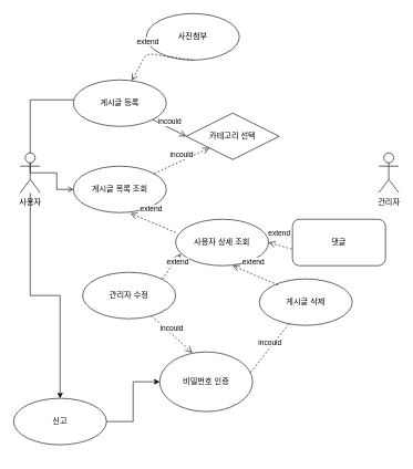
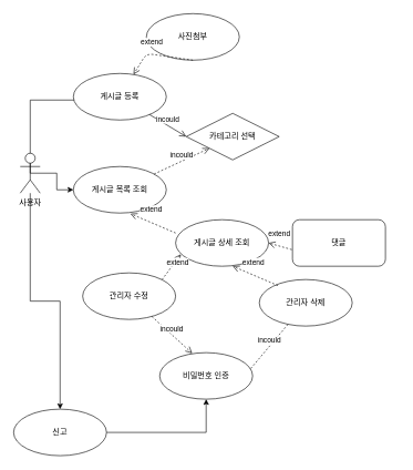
- <mxCell id="7" value="게시글 등록" style="ellipse;whiteSpace=wrap;html=1;" vertex="1" parent="1"><mxGeometry x="110" y="120" width="140" height="70" as="geometry" /></mxCell>
+ <mxCell id="7" value="게시글 등록" style="ellipse;whiteSpace=wrap;html=1;" vertex="1" parent="1"><mxGeometry x="110" y="110" width="140" height="70" as="geometry" /></mxCell>
- <mxCell id="6" value="관리자" style="shape=umlActor;verticalLabelPosition=bottom;verticalAlign=top;html=1;outlineConnect=0;" vertex="1" parent="1"><mxGeometry x="570" y="230" width="30" height="60" as="geometry" /></mxCell>
- <mxCell id="3" style="edgeStyle=orthogonalEdgeStyle;rounded=0;orthogonalLoop=1;jettySize=auto;html=1;exitX=0.5;exitY=0.5;exitDx=0;exitDy=0;exitPerimeter=0;entryX=0;entryY=0.5;entryDx=0;entryDy=0;endArrow=open;" edge="1" parent="1" source="5" target="10"><mxGeometry relative="1" as="geometry" /></mxCell>
+ <mxCell id="3" style="edgeStyle=orthogonalEdgeStyle;rounded=0;orthogonalLoop=1;jettySize=auto;html=1;exitX=0.5;exitY=0.5;exitDx=0;exitDy=0;exitPerimeter=0;entryX=0;entryY=0.5;entryDx=0;entryDy=0;" edge="1" parent="1" source="5" target="10"><mxGeometry relative="1" as="geometry" /></mxCell>
- <mxCell id="11" value="사용자 상세 조회" style="ellipse;whiteSpace=wrap;html=1;" vertex="1" parent="1"><mxGeometry x="264" y="330" width="140" height="70" as="geometry" /></mxCell>
+ <mxCell id="11" value="게시글 상세 조회" style="ellipse;whiteSpace=wrap;html=1;" vertex="1" parent="1"><mxGeometry x="264" y="330" width="140" height="70" as="geometry" /></mxCell>
- <mxCell id="15" value="게시글 삭제" style="ellipse;whiteSpace=wrap;html=1;" vertex="1" parent="1"><mxGeometry x="390" y="420" width="140" height="70" as="geometry" /></mxCell>
+ <mxCell id="15" value="관리자 삭제" style="ellipse;whiteSpace=wrap;html=1;" vertex="1" parent="1"><mxGeometry x="390" y="420" width="140" height="70" as="geometry" /></mxCell>
- <mxCell id="17" value="비밀번호 인증" style="ellipse;whiteSpace=wrap;html=1;" vertex="1" parent="1"><mxGeometry x="240" y="530" width="140" height="90" as="geometry" /></mxCell>
+ <mxCell id="17" value="비밀번호 인증" style="ellipse;whiteSpace=wrap;html=1;" vertex="1" parent="1"><mxGeometry x="240" y="530" width="140" height="70" as="geometry" /></mxCell>
- <mxCell id="14" value="신고" style="ellipse;whiteSpace=wrap;html=1;" vertex="1" parent="1"><mxGeometry x="20" y="600" width="140" height="70" as="geometry" /></mxCell>
+ <mxCell id="14" value="신고" style="ellipse;whiteSpace=wrap;html=1;" vertex="1" parent="1"><mxGeometry x="20" y="615" width="140" height="70" as="geometry" /></mxCell>
